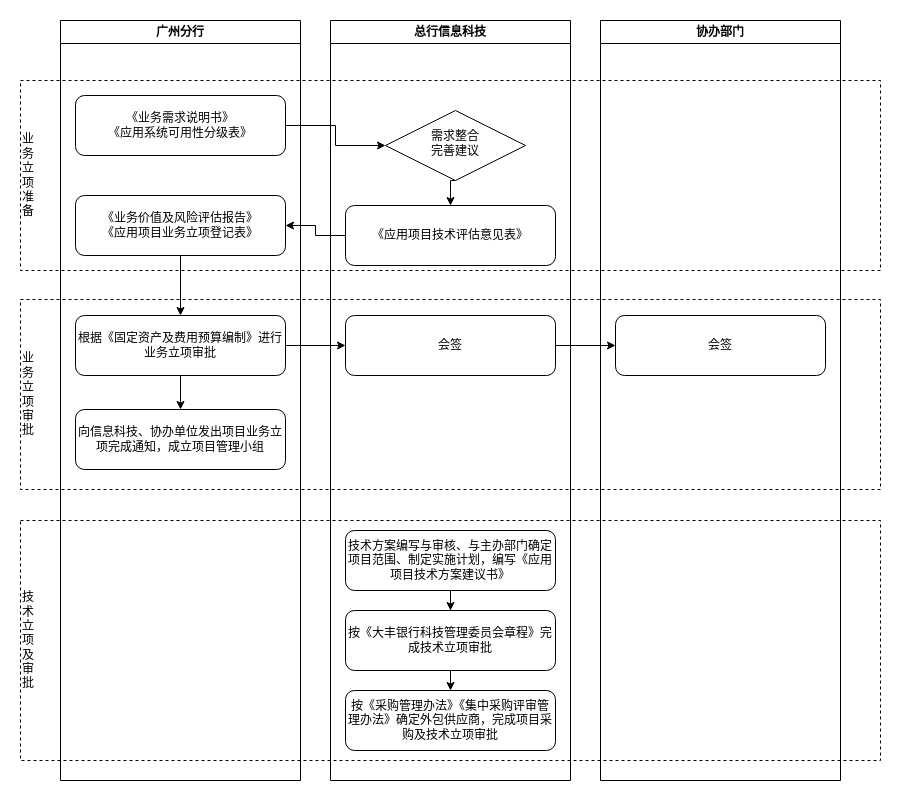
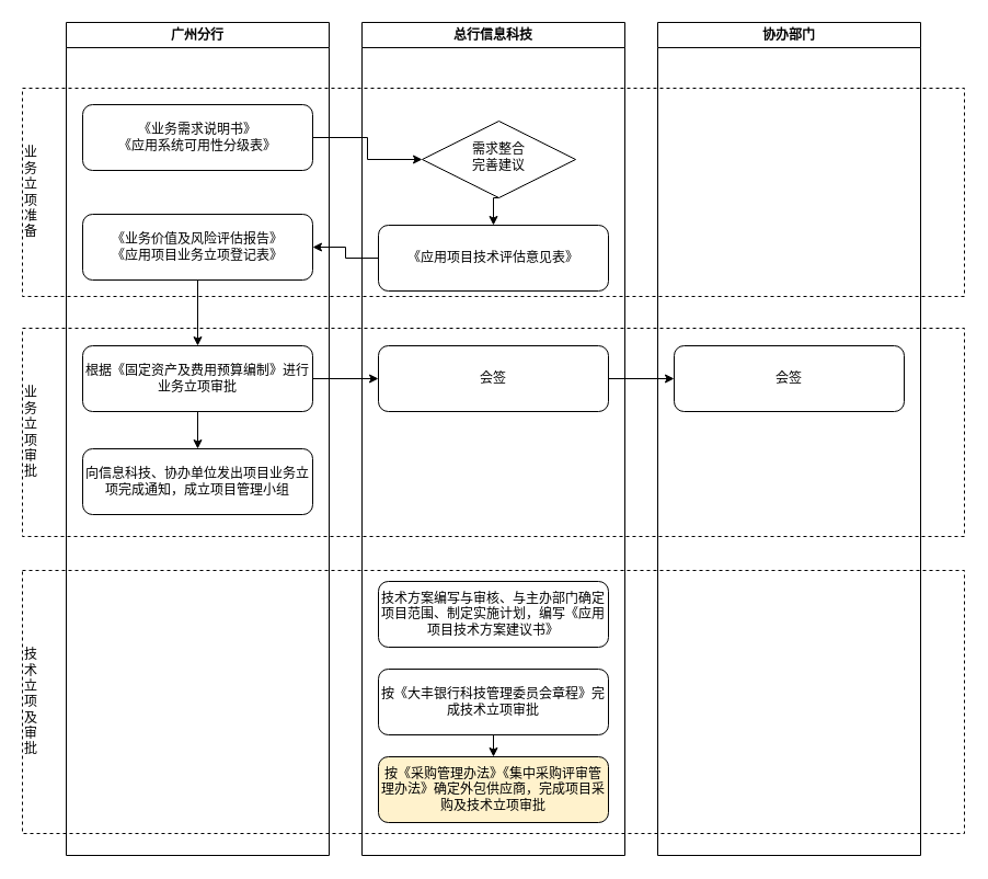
- <mxCell id="17" style="edgeStyle=orthogonalEdgeStyle;rounded=0;orthogonalLoop=1;jettySize=auto;html=1;exitX=0.5;exitY=1;exitDx=0;exitDy=0;" edge="1" parent="12" source="18" target="20"><mxGeometry relative="1" as="geometry" /></mxCell>
- <mxCell id="21" value="按《采购管理办法》《集中采购评审管理办法》确定外包供应商，完成项目采购及技术立项审批" style="rounded=1;whiteSpace=wrap;html=1;fontSize=12;glass=0;strokeWidth=1;shadow=0;" vertex="1" parent="12"><mxGeometry x="15" y="670" width="210" height="60" as="geometry" /></mxCell>
+ <mxCell id="21" value="按《采购管理办法》《集中采购评审管理办法》确定外包供应商，完成项目采购及技术立项审批" style="rounded=1;whiteSpace=wrap;html=1;fontSize=12;glass=0;strokeWidth=1;shadow=0;fillColor=#fff2cc;" vertex="1" parent="12"><mxGeometry x="15" y="670" width="210" height="60" as="geometry" /></mxCell>
